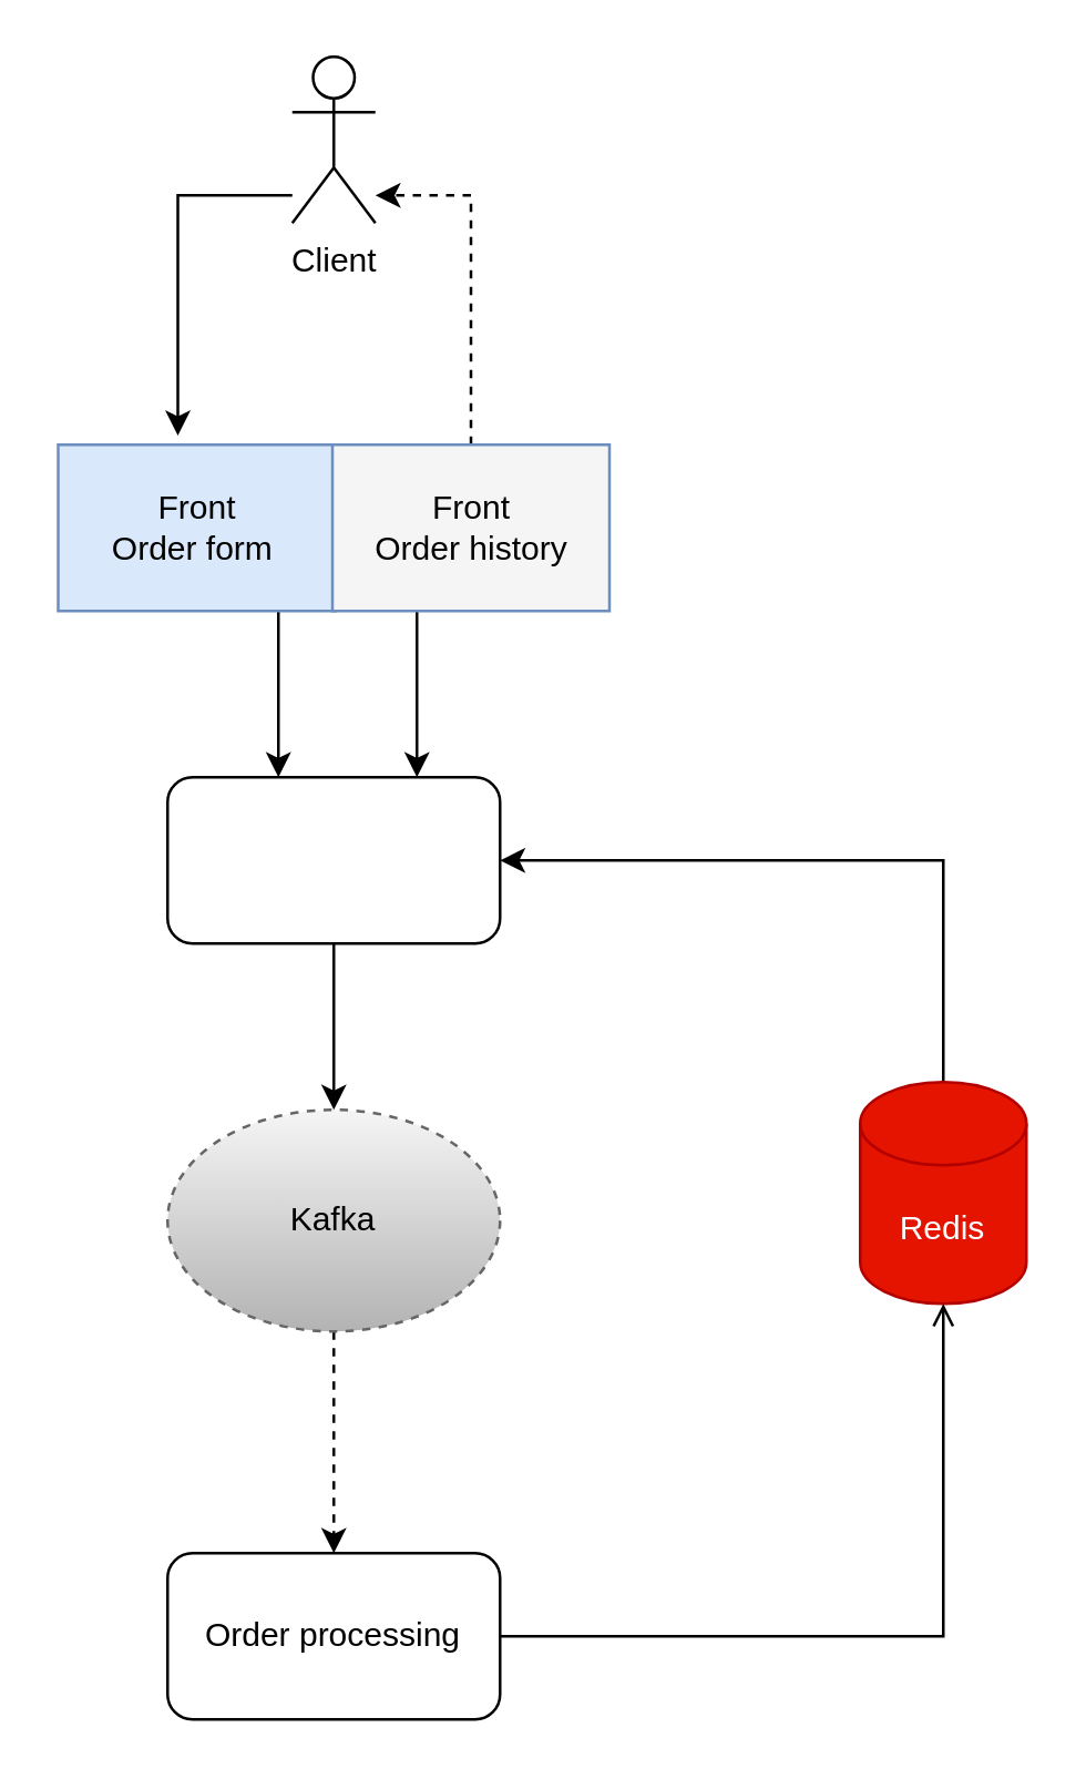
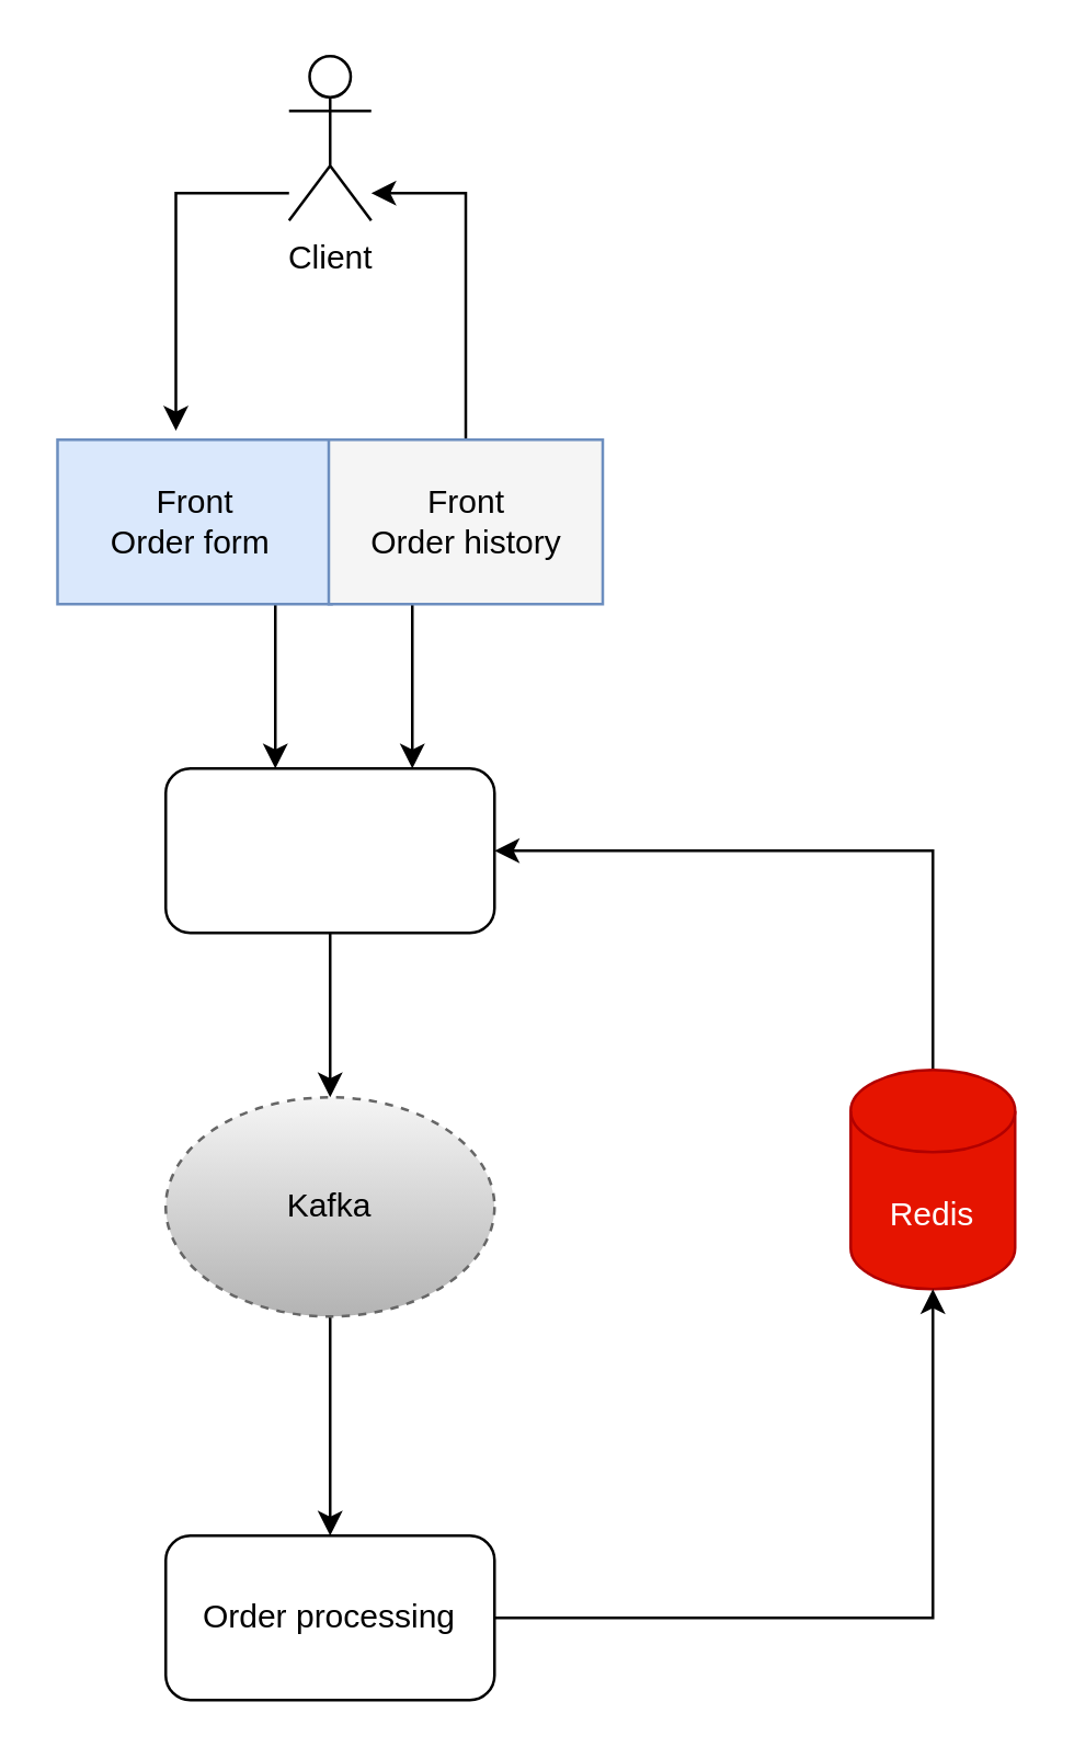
- <mxCell id="15" value="" style="edgeStyle=orthogonalEdgeStyle;rounded=0;orthogonalLoop=1;jettySize=auto;html=1;dashed=1;" edge="1" parent="1" source="16" target="9"><mxGeometry relative="1" as="geometry"><Array as="points"><mxPoint x="169" y="70" /></Array></mxGeometry></mxCell>
+ <mxCell id="15" value="" style="edgeStyle=orthogonalEdgeStyle;rounded=0;orthogonalLoop=1;jettySize=auto;html=1;" edge="1" parent="1" source="16" target="9"><mxGeometry relative="1" as="geometry"><Array as="points"><mxPoint x="169" y="70" /></Array></mxGeometry></mxCell>
- <mxCell id="12" style="edgeStyle=orthogonalEdgeStyle;rounded=0;orthogonalLoop=1;jettySize=auto;html=1;entryX=0.5;entryY=1;entryDx=0;entryDy=0;entryPerimeter=0;endArrow=open;" edge="1" parent="1" source="13" target="7"><mxGeometry relative="1" as="geometry" /></mxCell>
+ <mxCell id="12" style="edgeStyle=orthogonalEdgeStyle;rounded=0;orthogonalLoop=1;jettySize=auto;html=1;entryX=0.5;entryY=1;entryDx=0;entryDy=0;entryPerimeter=0;" edge="1" parent="1" source="13" target="7"><mxGeometry relative="1" as="geometry" /></mxCell>
- <mxCell id="4" style="edgeStyle=orthogonalEdgeStyle;rounded=0;orthogonalLoop=1;jettySize=auto;html=1;entryX=0.5;entryY=0;entryDx=0;entryDy=0;dashed=1;" edge="1" parent="1" source="5" target="13"><mxGeometry relative="1" as="geometry" /></mxCell>
+ <mxCell id="4" style="edgeStyle=orthogonalEdgeStyle;rounded=0;orthogonalLoop=1;jettySize=auto;html=1;entryX=0.5;entryY=0;entryDx=0;entryDy=0;" edge="1" parent="1" source="5" target="13"><mxGeometry relative="1" as="geometry" /></mxCell>
